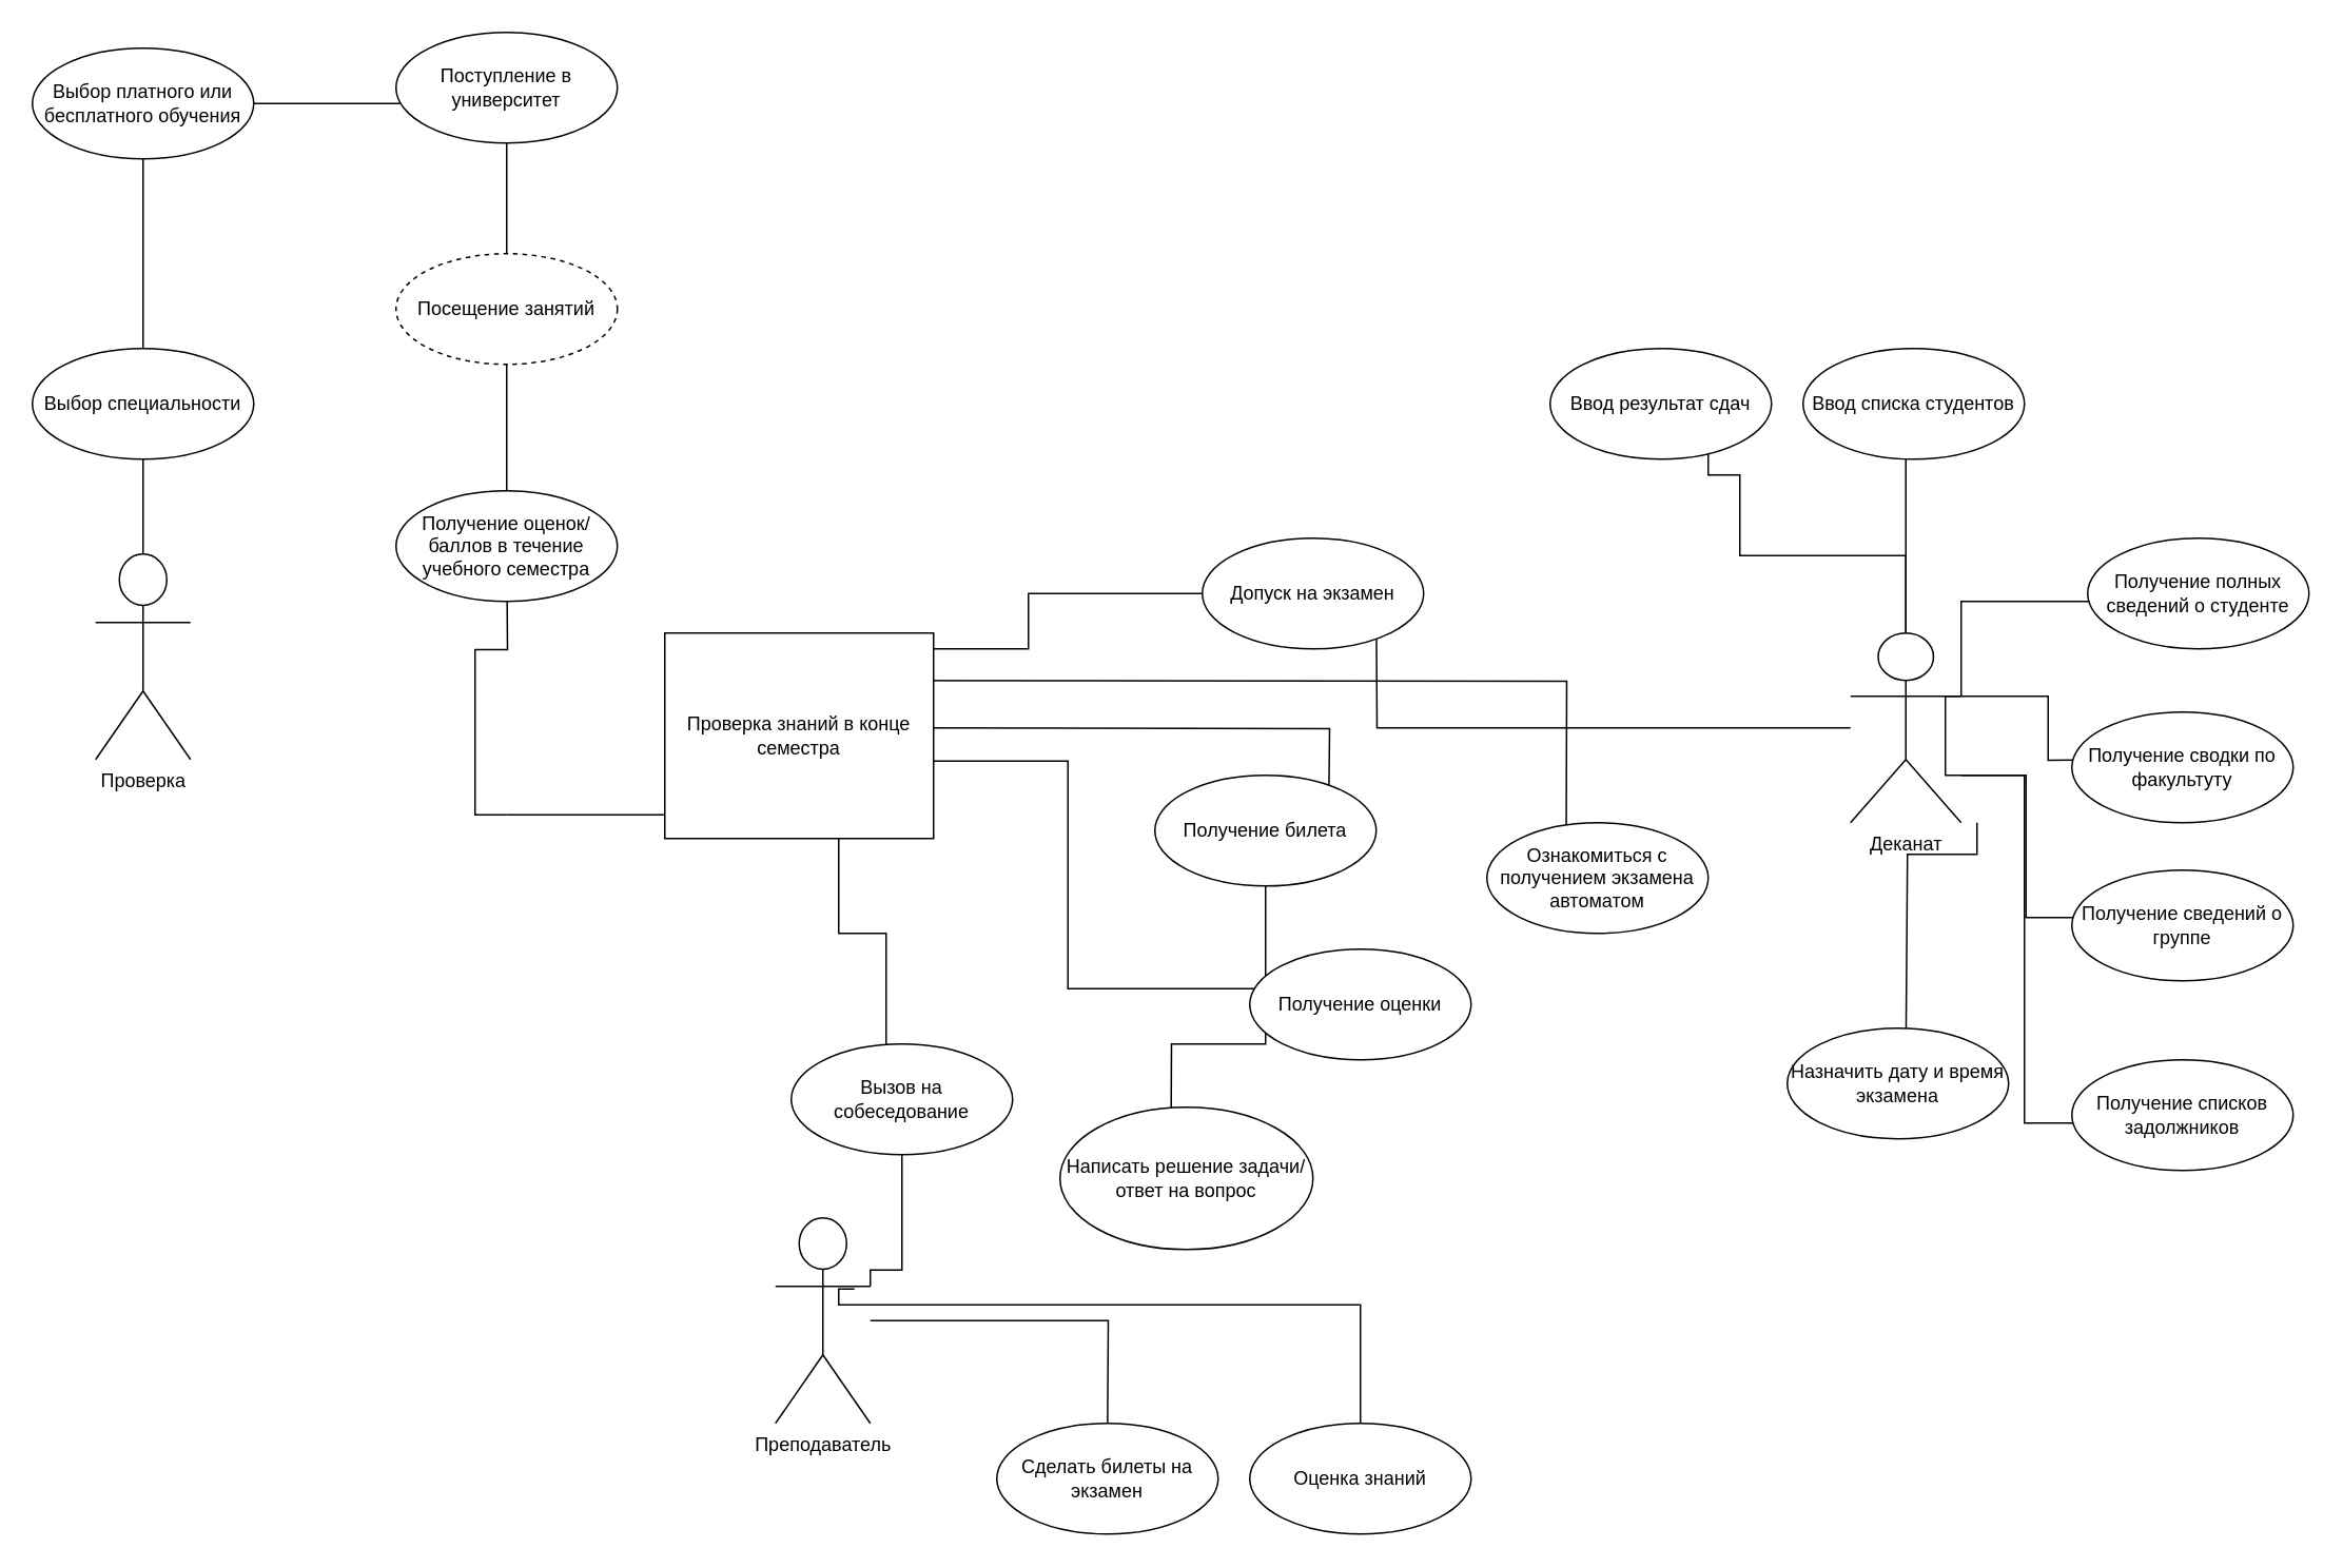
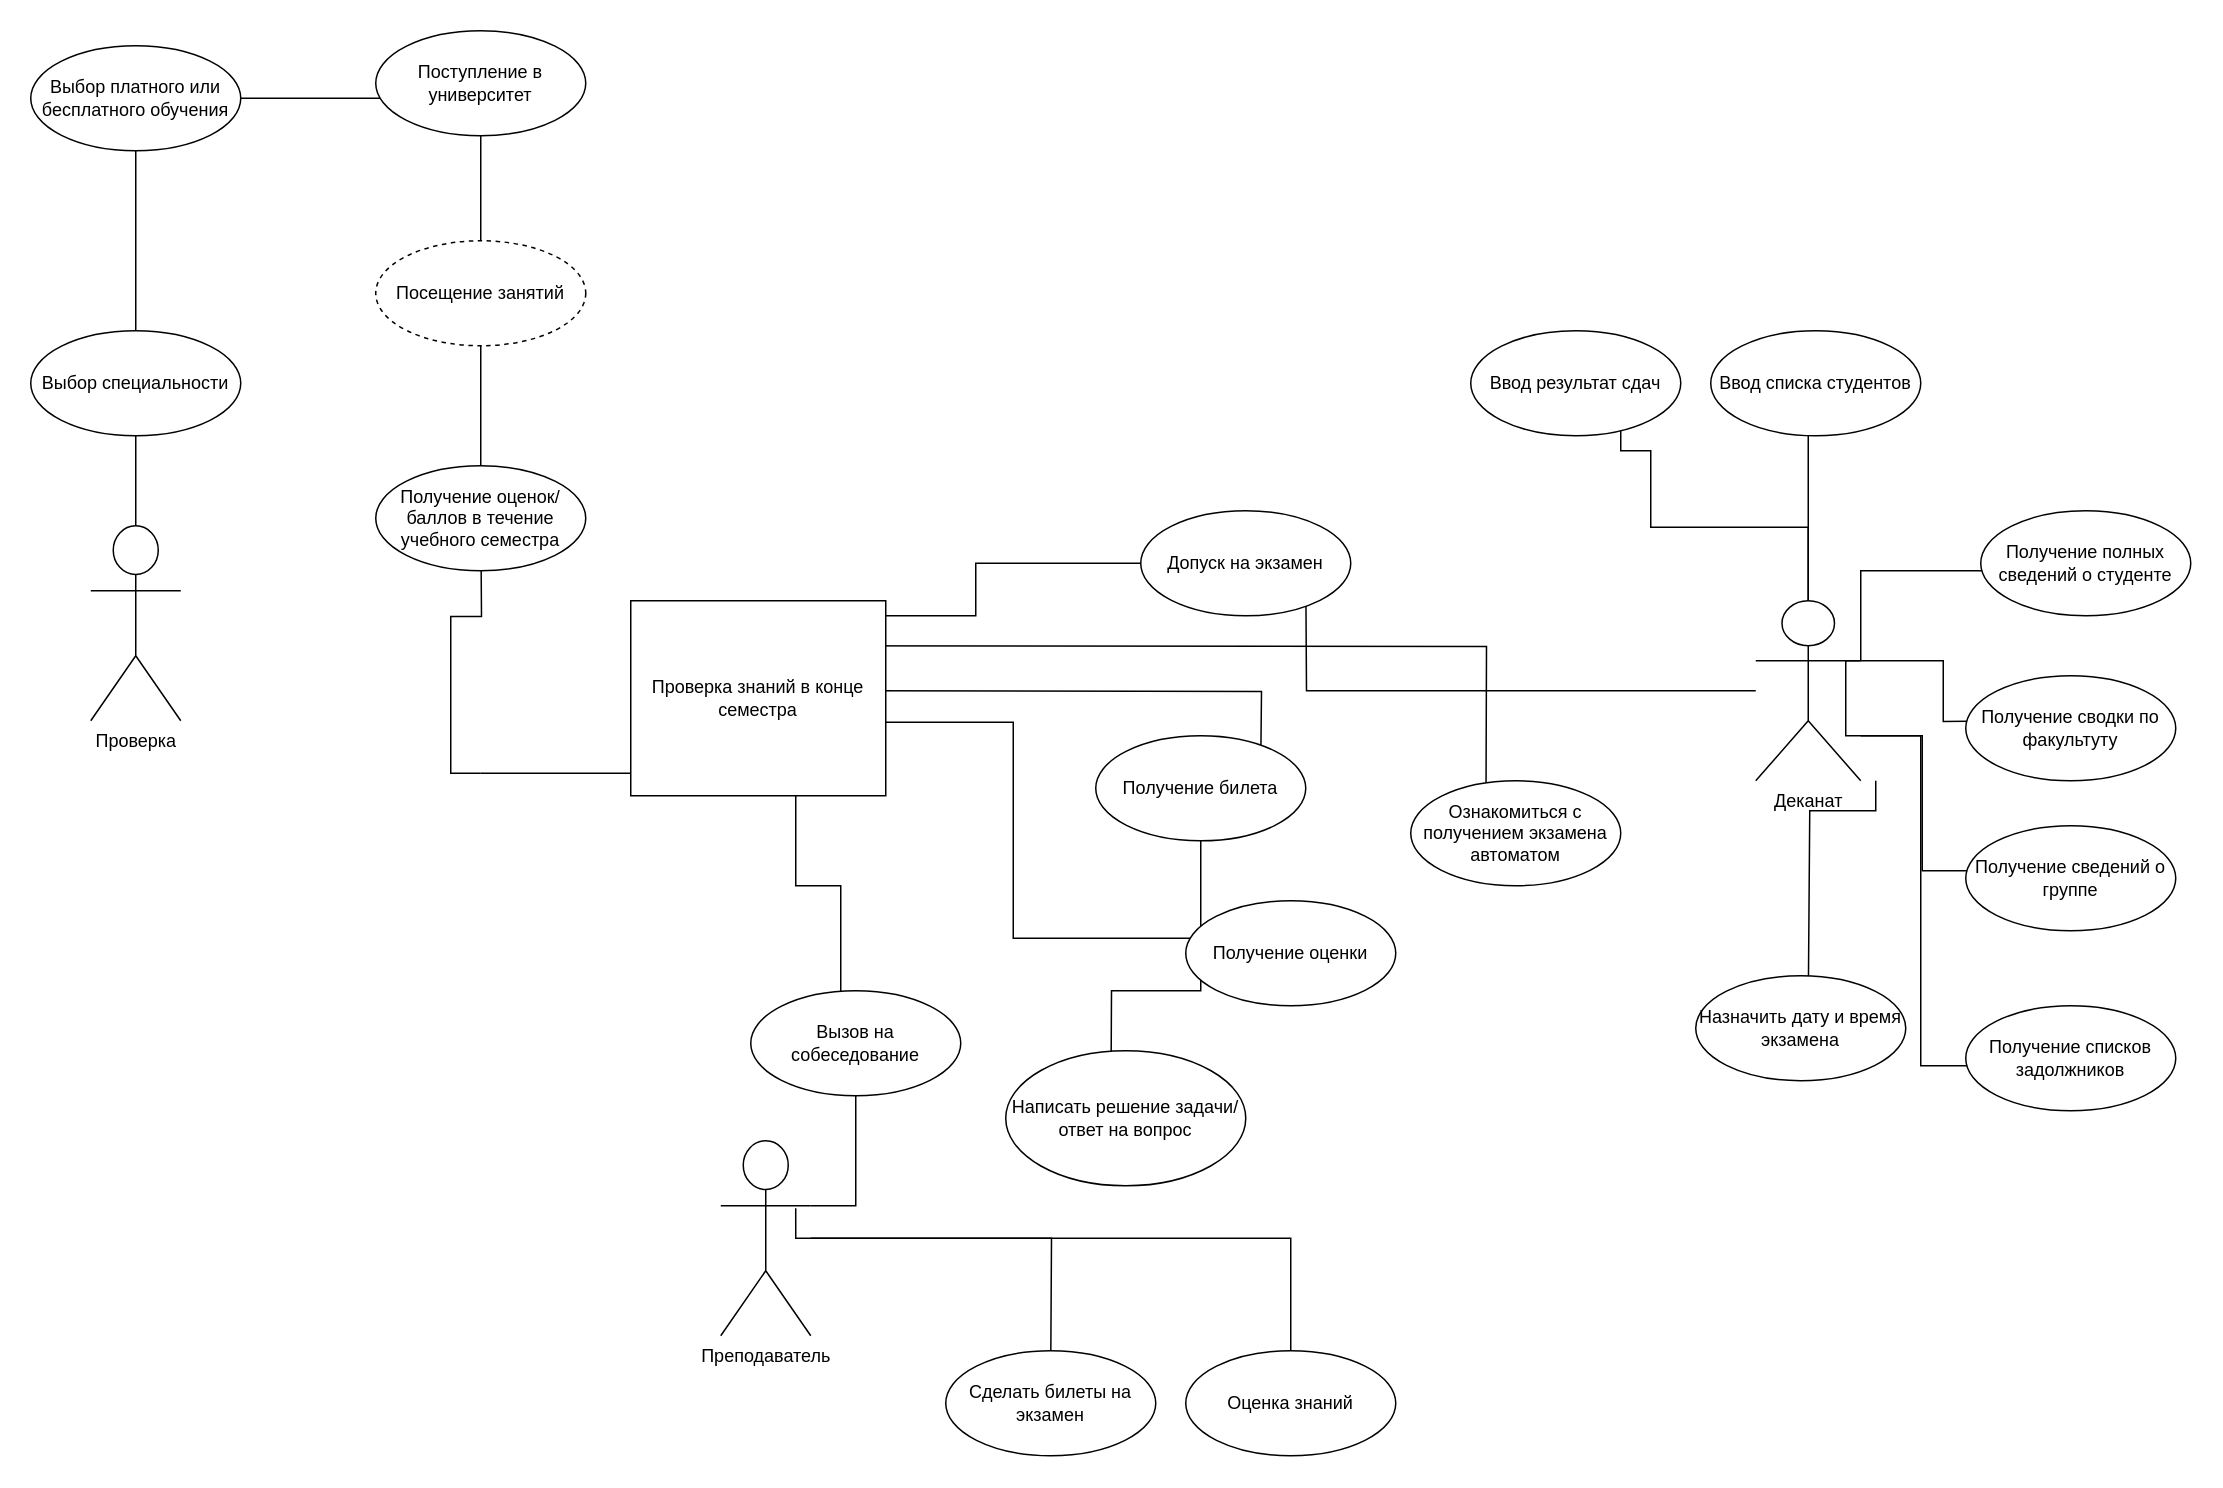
- <mxCell id="21" value="Преподаватель" style="shape=umlActor;verticalLabelPosition=bottom;verticalAlign=top;html=1;" parent="1" vertex="1"><mxGeometry x="490" y="770" width="60" height="130" as="geometry" /></mxCell>
+ <mxCell id="21" value="Преподаватель" style="shape=umlActor;verticalLabelPosition=bottom;verticalAlign=top;html=1;" parent="1" vertex="1"><mxGeometry x="480" y="760" width="60" height="130" as="geometry" /></mxCell>
